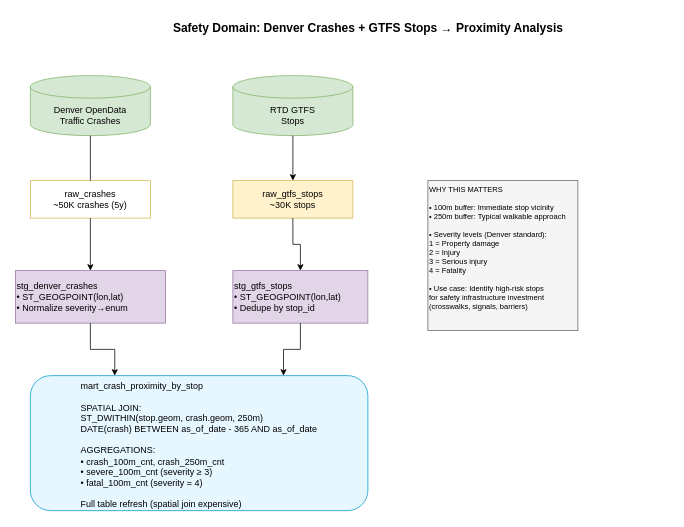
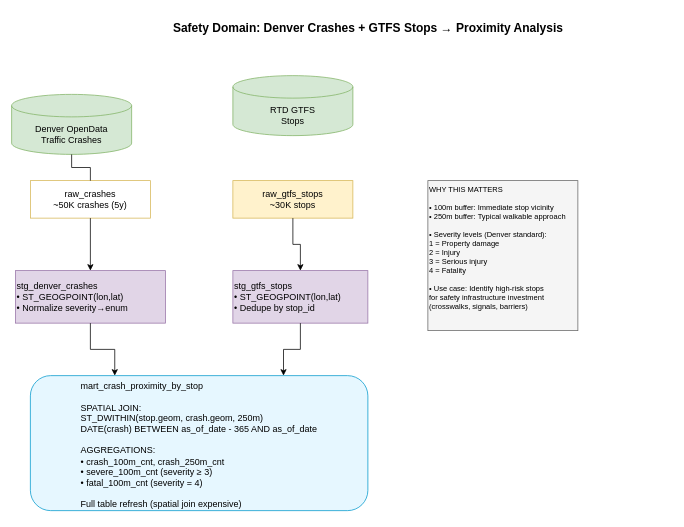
- <mxCell id="3" value="Denver OpenData&#10;Traffic Crashes" style="shape=cylinder3;whiteSpace=wrap;html=1;boundedLbl=1;backgroundOutline=1;size=15;fillColor=#d5e8d4;strokeColor=#82b366;" parent="1" vertex="1"><mxGeometry x="40" y="100" width="160" height="80" as="geometry" /></mxCell>
+ <mxCell id="3" value="Denver OpenData&#10;Traffic Crashes" style="shape=cylinder3;whiteSpace=wrap;html=1;boundedLbl=1;backgroundOutline=1;size=15;fillColor=#d5e8d4;strokeColor=#82b366;" parent="1" vertex="1"><mxGeometry x="15" y="125" width="160" height="80" as="geometry" /></mxCell>
- <mxCell id="11" value="" style="edgeStyle=orthogonalEdgeStyle;rounded=0;html=1;" parent="1" source="4" target="6" edge="1"><mxGeometry relative="1" as="geometry" /></mxCell>
